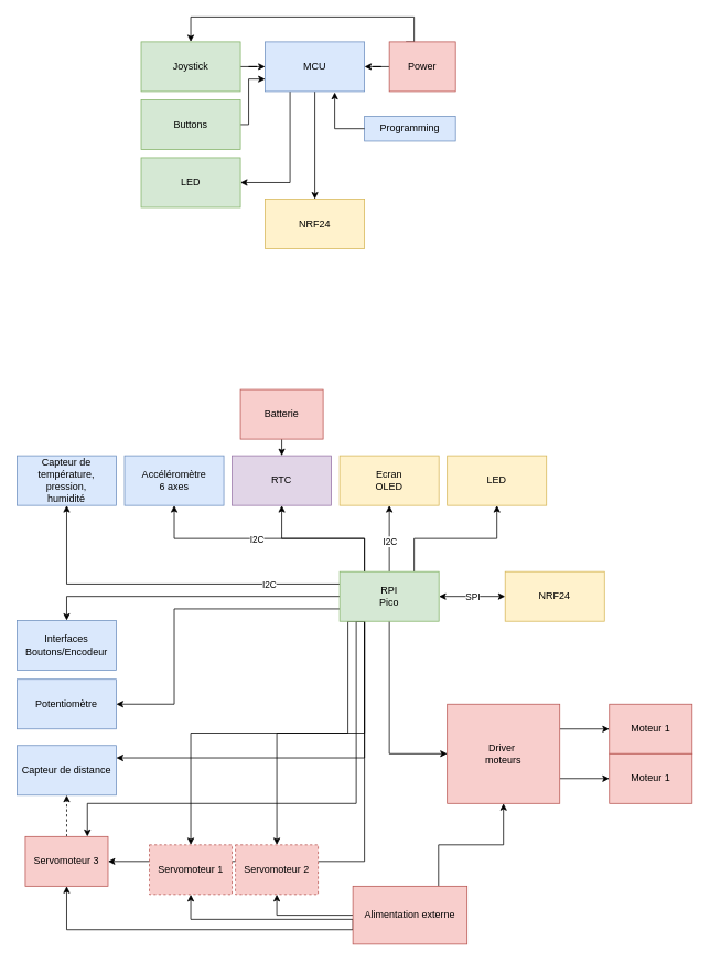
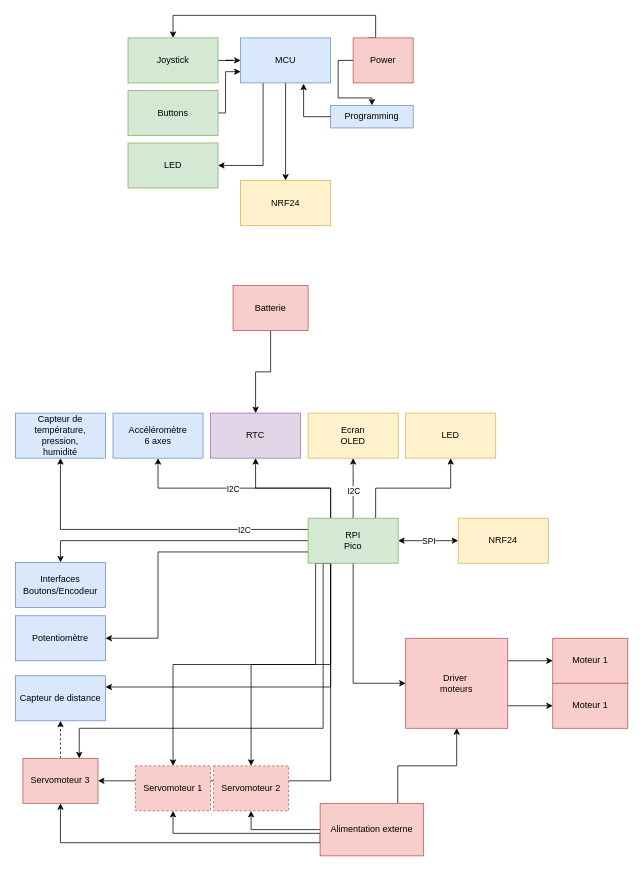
- <mxCell id="6" style="edgeStyle=orthogonalEdgeStyle;rounded=0;orthogonalLoop=1;jettySize=auto;html=1;exitX=0;exitY=0.5;exitDx=0;exitDy=0;" parent="1" source="8" target="5" edge="1"><mxGeometry relative="1" as="geometry" /></mxCell>
+ <mxCell id="6" style="edgeStyle=orthogonalEdgeStyle;rounded=0;orthogonalLoop=1;jettySize=auto;html=1;exitX=0;exitY=0.5;exitDx=0;exitDy=0;" parent="1" source="8" target="13" edge="1"><mxGeometry relative="1" as="geometry" /></mxCell>
- <mxCell id="59" value="Batterie" style="rounded=0;whiteSpace=wrap;html=1;fillColor=#f8cecc;strokeColor=#b85450;" vertex="1" parent="1"><mxGeometry x="290" y="470" width="100" height="60" as="geometry" /></mxCell>
+ <mxCell id="59" value="Batterie" style="rounded=0;whiteSpace=wrap;html=1;fillColor=#f8cecc;strokeColor=#b85450;" vertex="1" parent="1"><mxGeometry x="310" y="380" width="100" height="60" as="geometry" /></mxCell>
